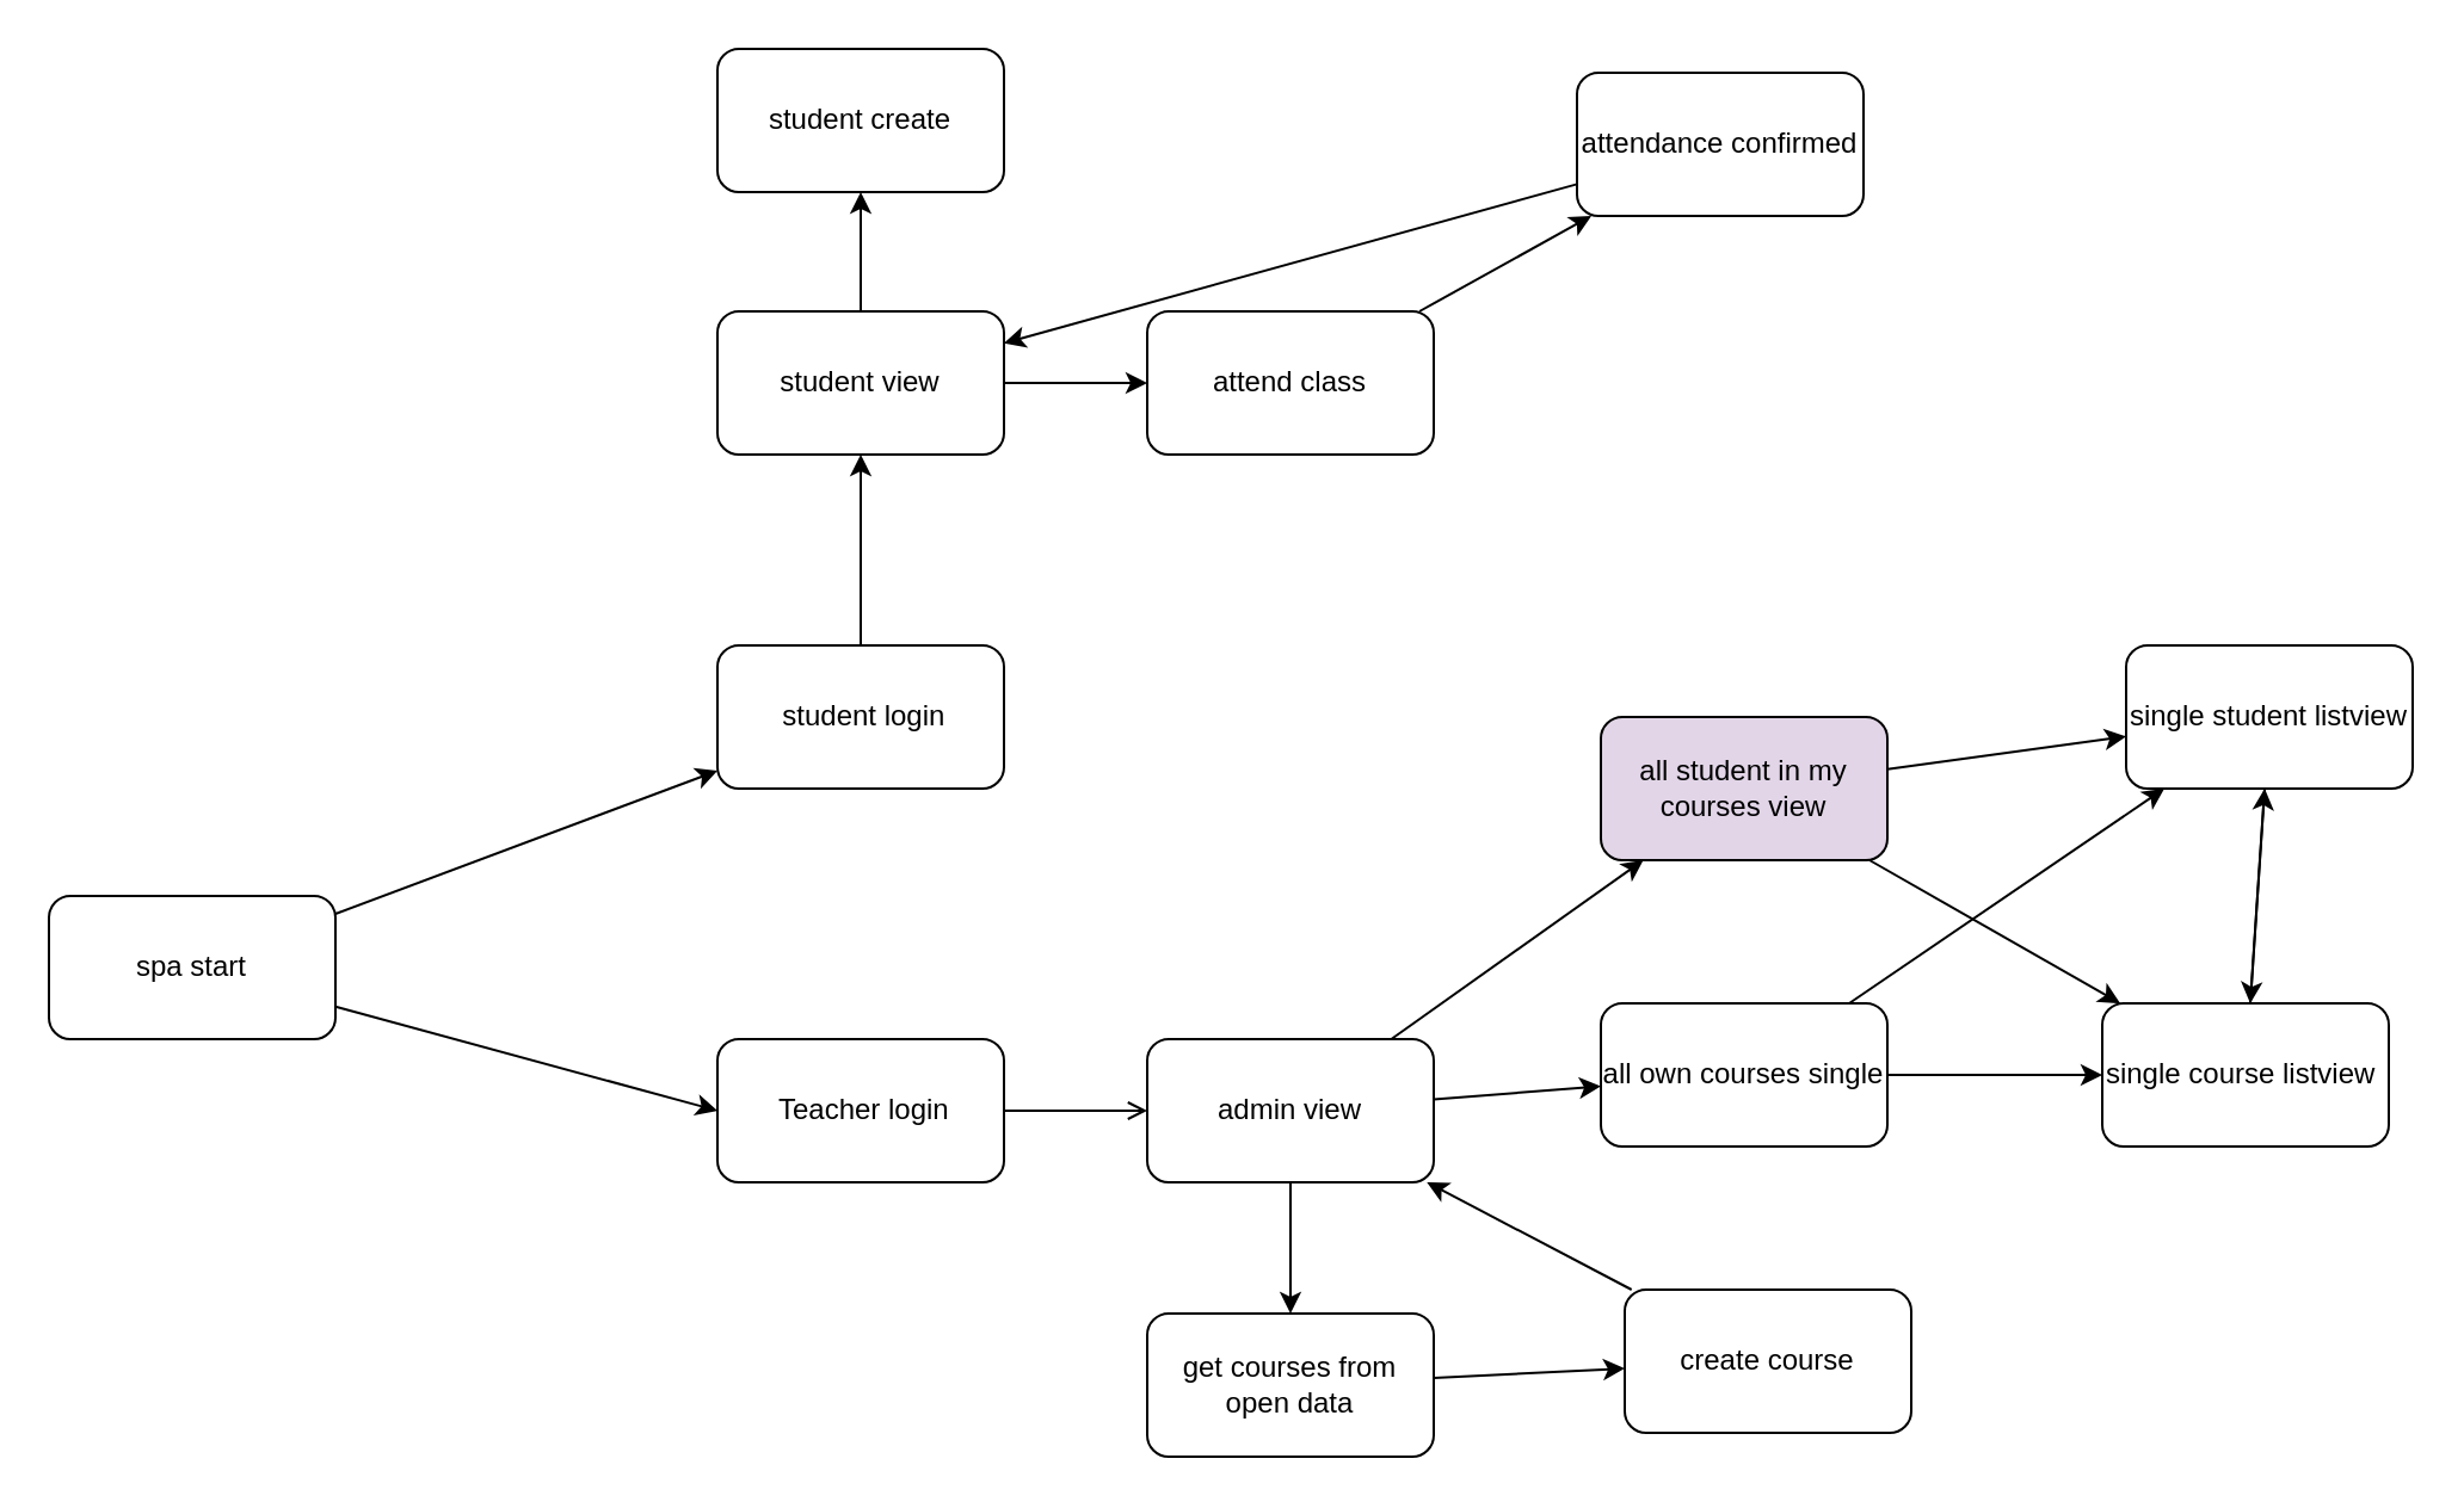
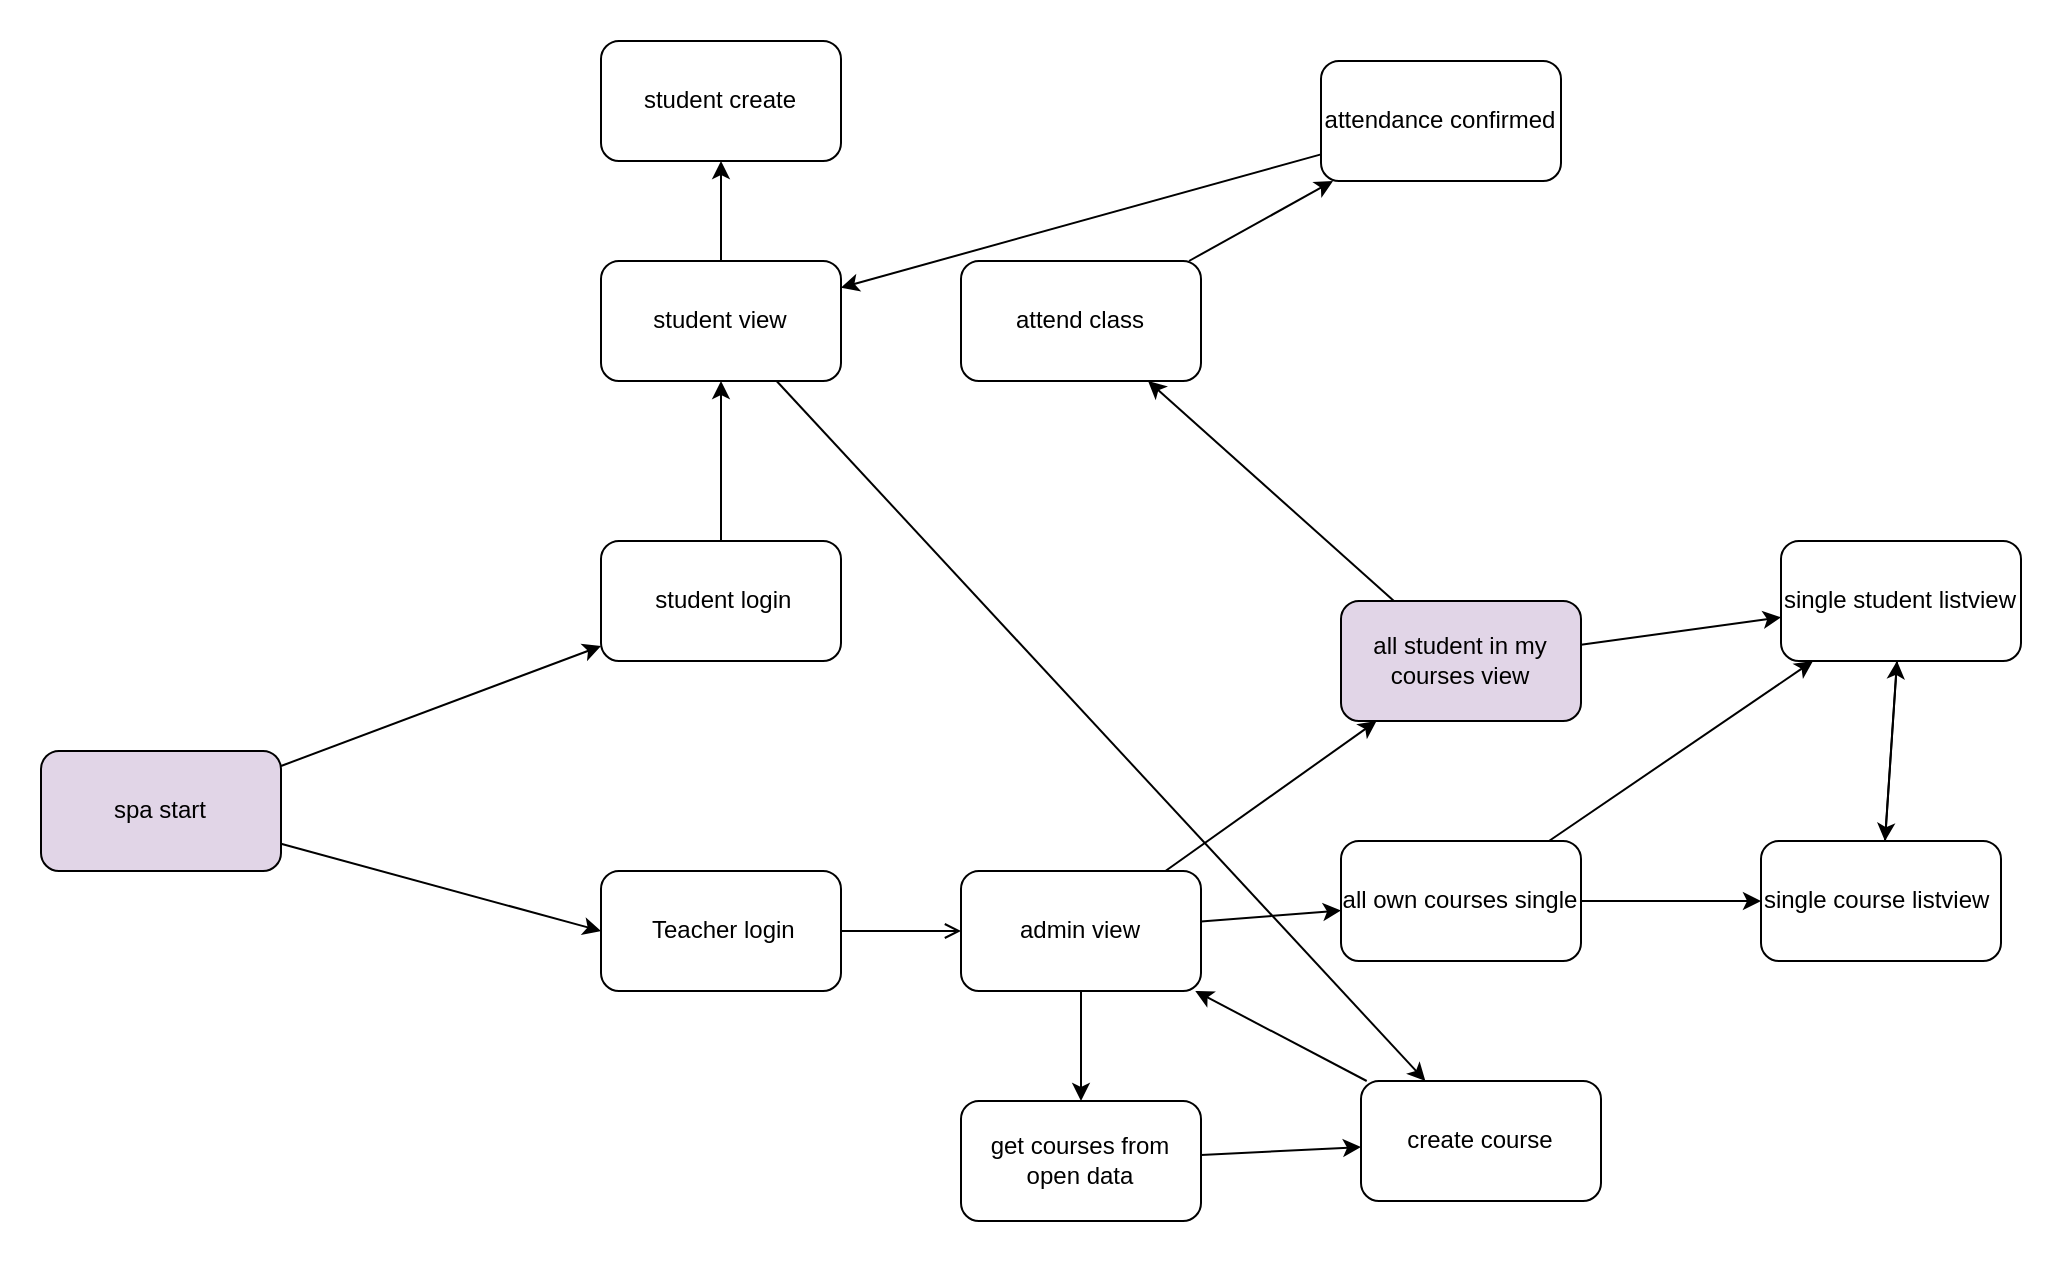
- <mxCell id="6" style="edgeStyle=none;html=1;" edge="1" parent="1" source="11" target="31"><mxGeometry relative="1" as="geometry" /></mxCell>
+ <mxCell id="6" style="edgeStyle=none;html=1;" edge="1" parent="1" source="11" target="21"><mxGeometry relative="1" as="geometry" /></mxCell>
- <mxCell id="24" style="edgeStyle=none;html=1;" edge="1" parent="1" source="26" target="17"><mxGeometry relative="1" as="geometry" /></mxCell>
+ <mxCell id="24" style="edgeStyle=none;html=1;" edge="1" parent="1" source="26" target="31"><mxGeometry relative="1" as="geometry" /></mxCell>
- <mxCell id="4" value="spa start" style="rounded=1;whiteSpace=wrap;html=1;" vertex="1" parent="1"><mxGeometry x="20" y="375" width="120" height="60" as="geometry" /></mxCell>
+ <mxCell id="4" value="spa start" style="rounded=1;whiteSpace=wrap;html=1;fillColor=#e1d5e7;" vertex="1" parent="1"><mxGeometry x="20" y="375" width="120" height="60" as="geometry" /></mxCell>
